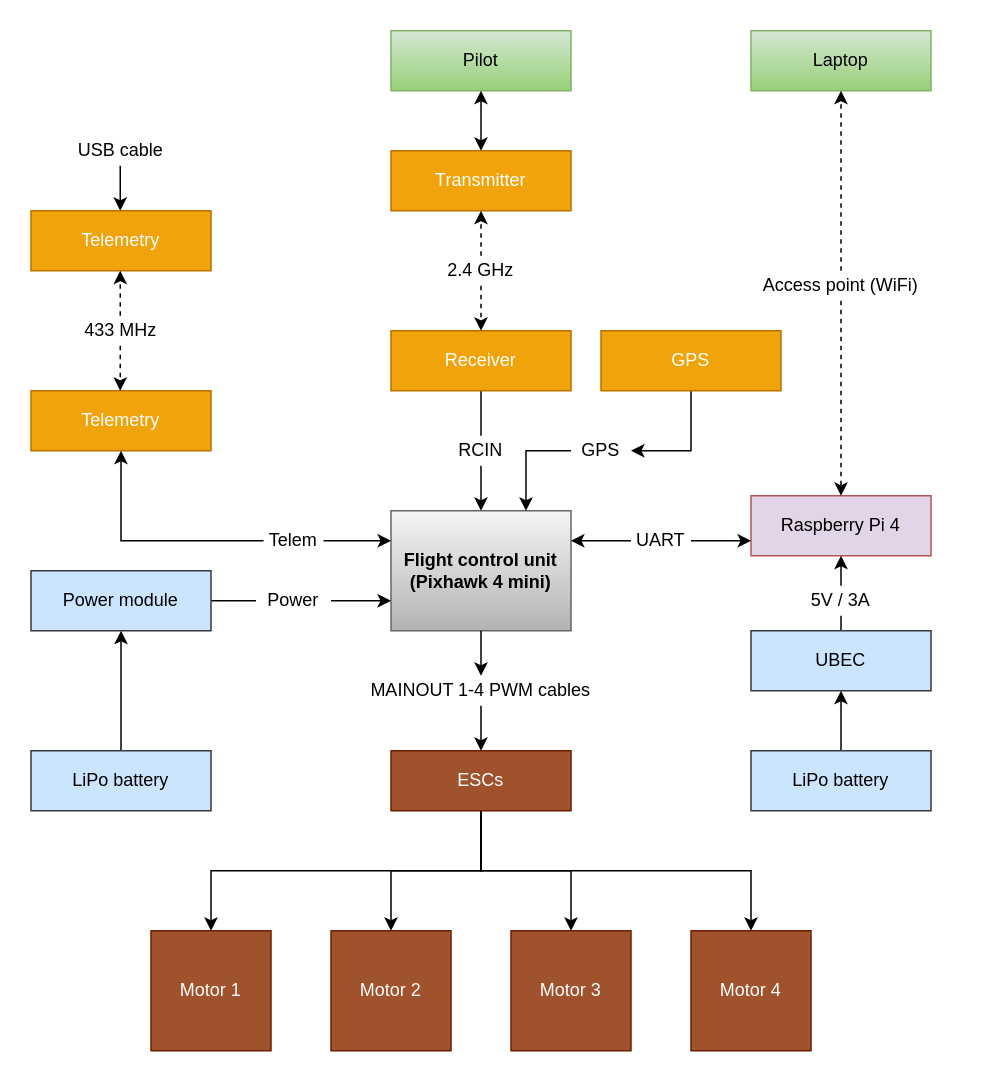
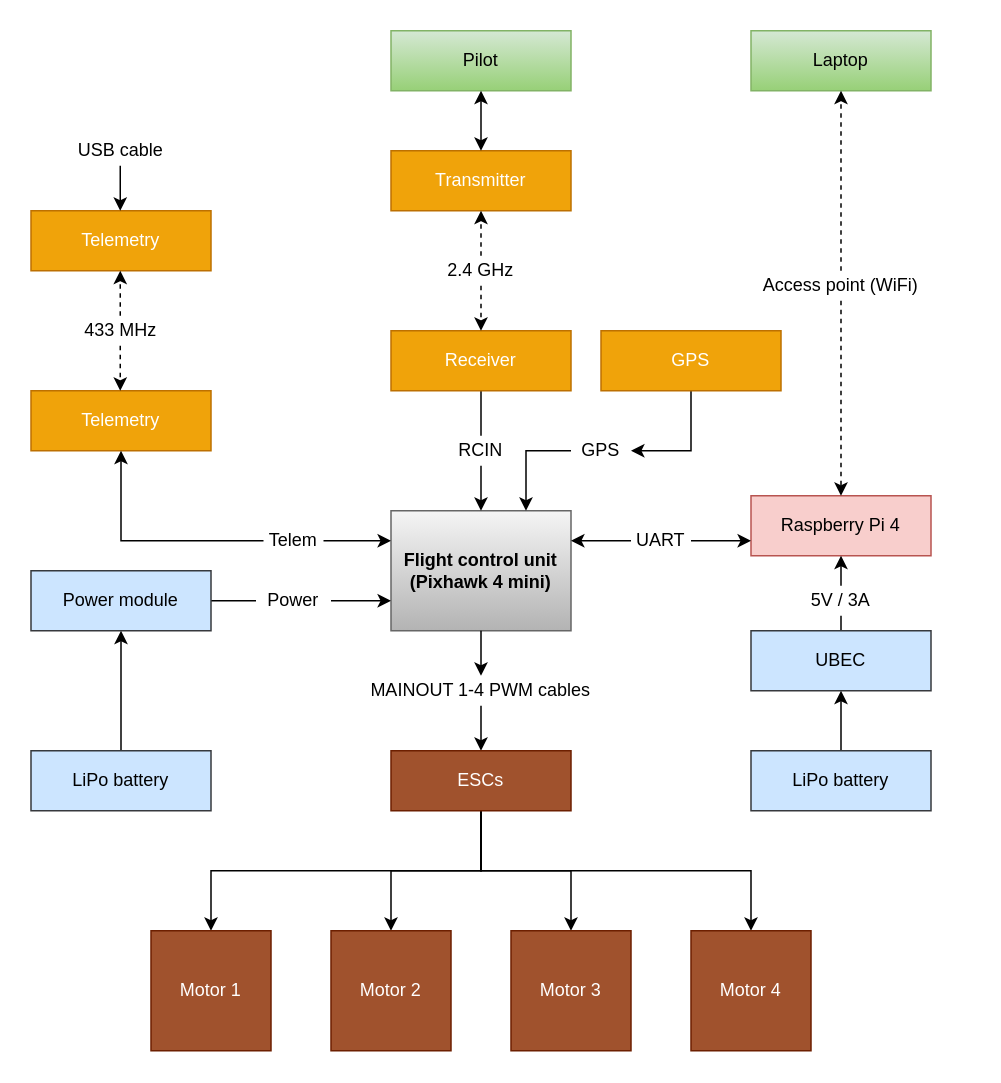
- <mxCell id="31" value="Raspberry Pi 4" style="rounded=0;whiteSpace=wrap;html=1;fillColor=#e1d5e7;strokeColor=#b85450;" vertex="1" parent="1"><mxGeometry x="500" y="330" width="120" height="40" as="geometry" /></mxCell>
+ <mxCell id="31" value="Raspberry Pi 4" style="rounded=0;whiteSpace=wrap;html=1;fillColor=#f8cecc;strokeColor=#b85450;" vertex="1" parent="1"><mxGeometry x="500" y="330" width="120" height="40" as="geometry" /></mxCell>
